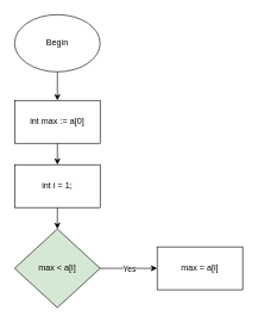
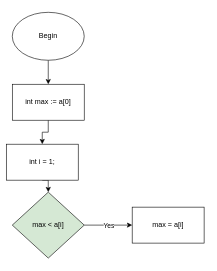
- <mxCell id="7" value="int i = 1;" style="rounded=0;whiteSpace=wrap;html=1;" vertex="1" parent="1"><mxGeometry x="20" y="230" width="120" height="60" as="geometry" /></mxCell>
+ <mxCell id="7" value="int i = 1;" style="rounded=0;whiteSpace=wrap;html=1;" vertex="1" parent="1"><mxGeometry x="10" y="240" width="120" height="60" as="geometry" /></mxCell>
